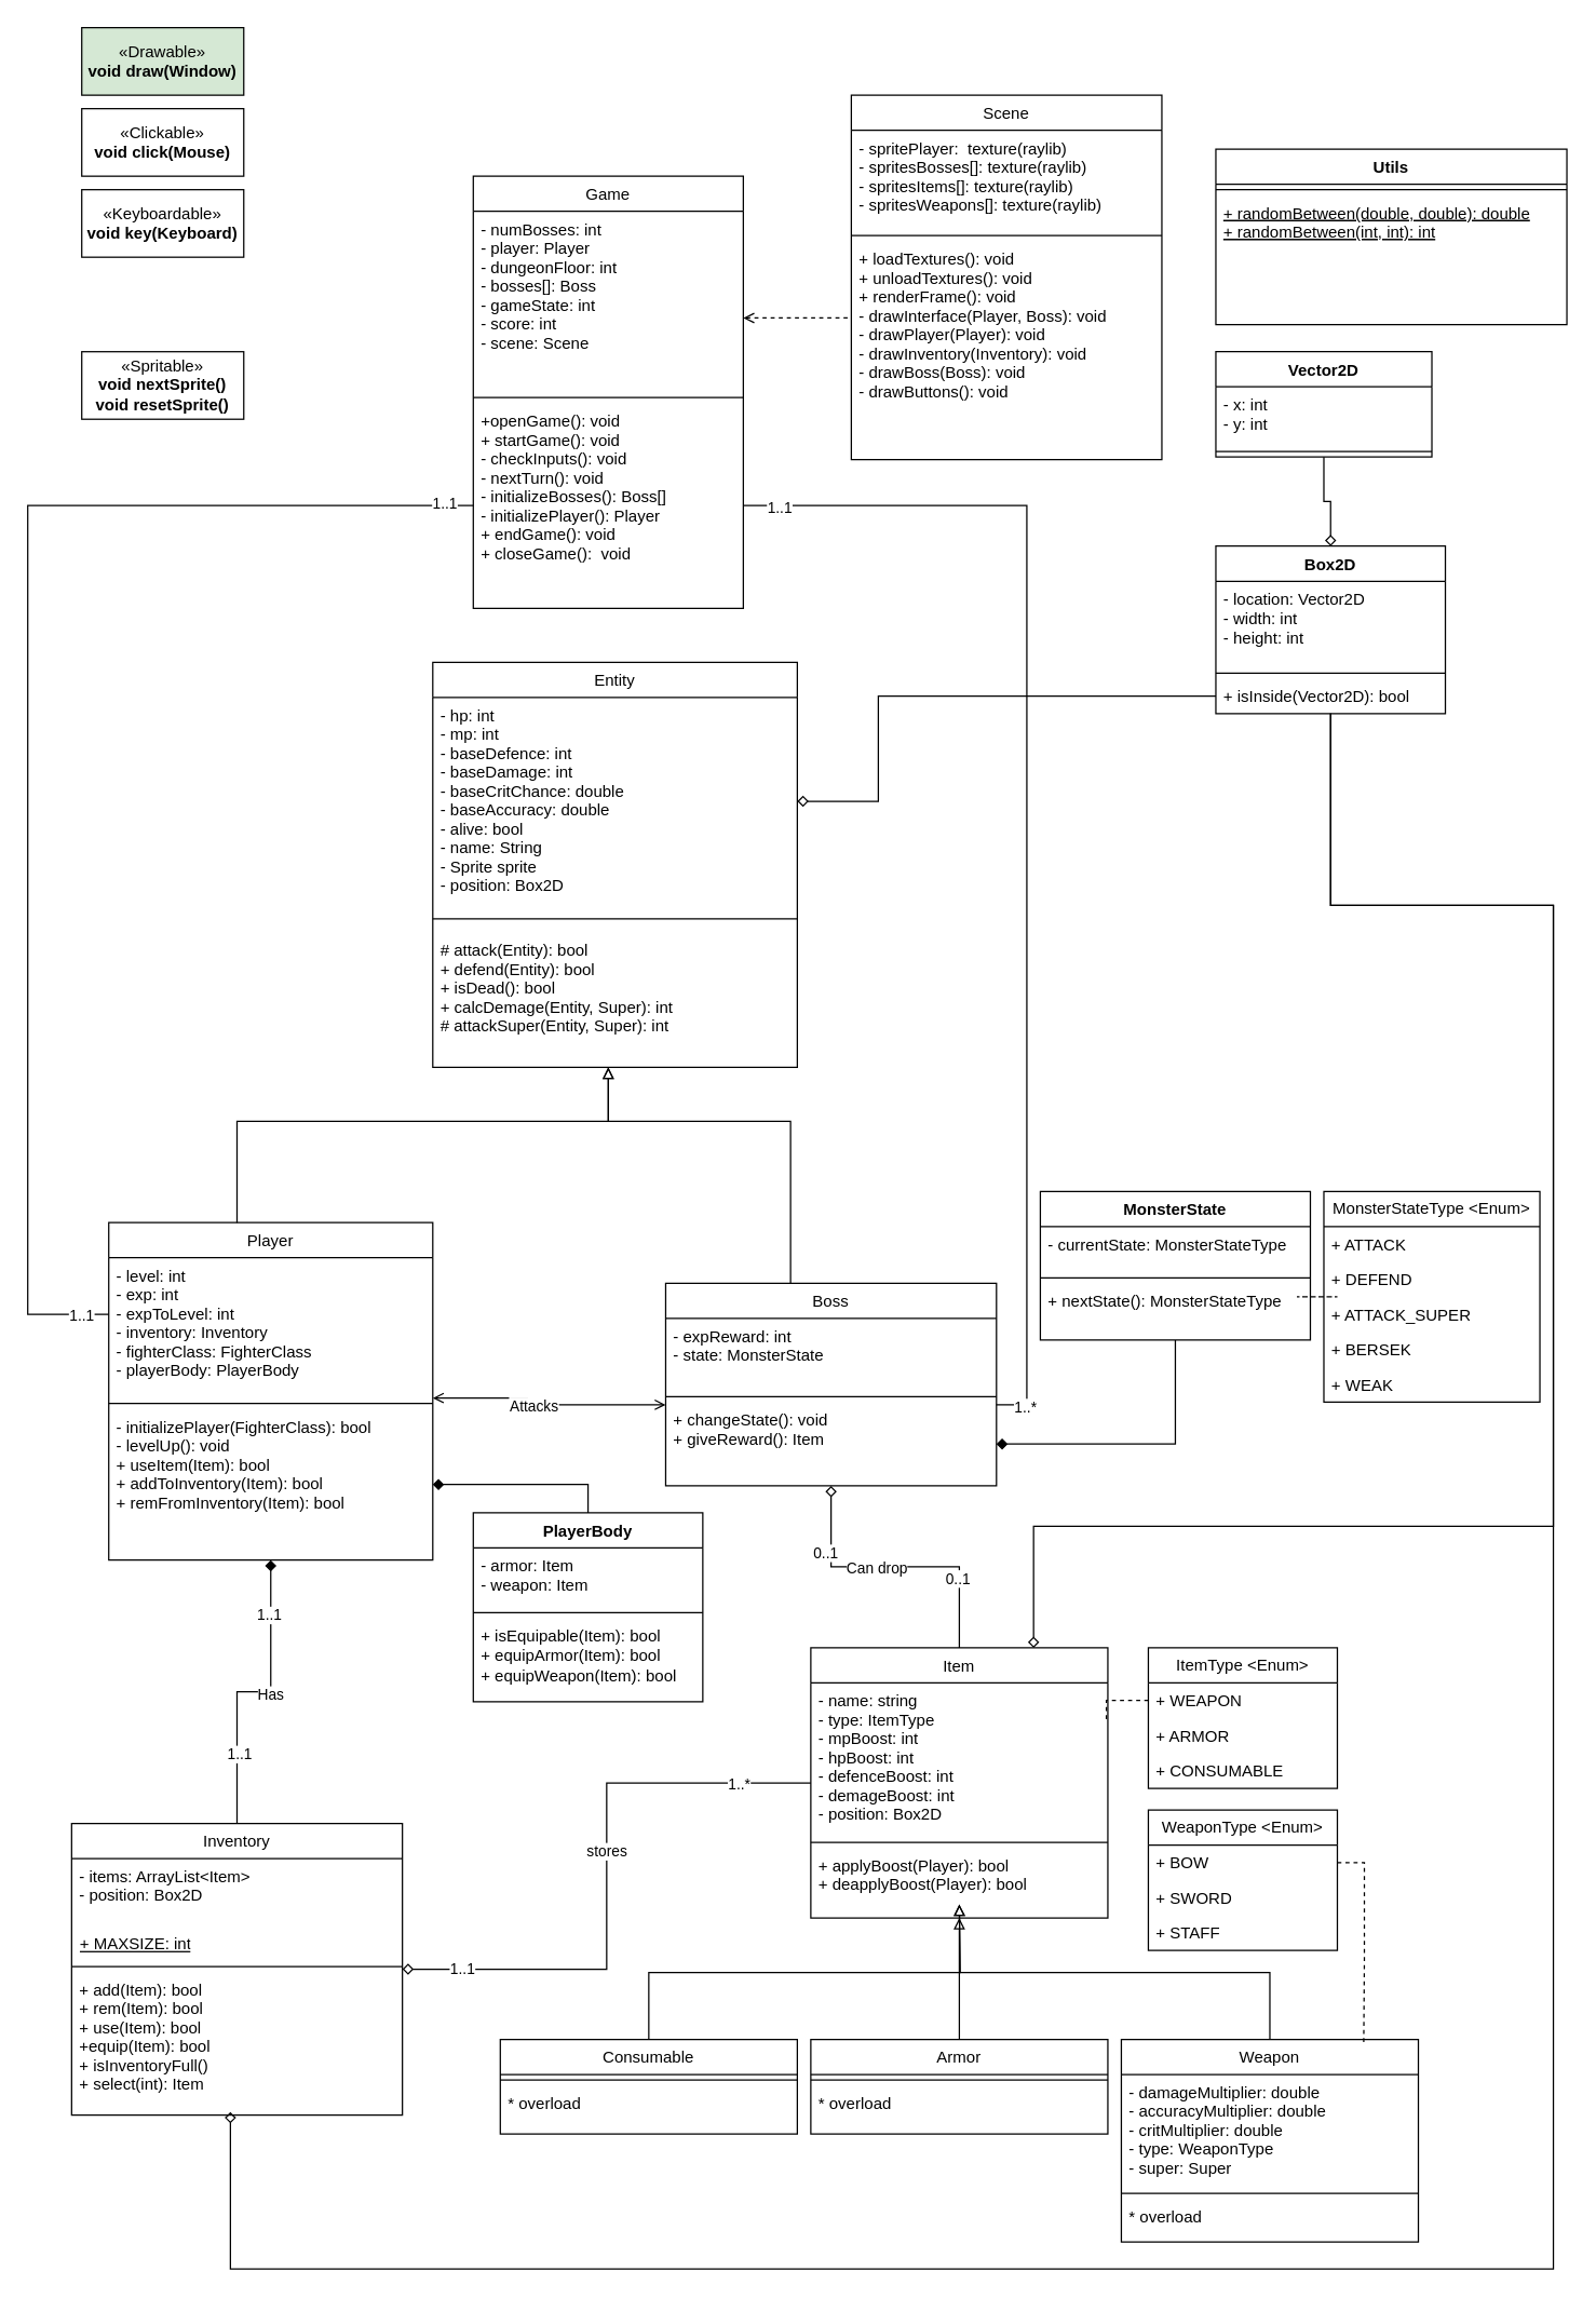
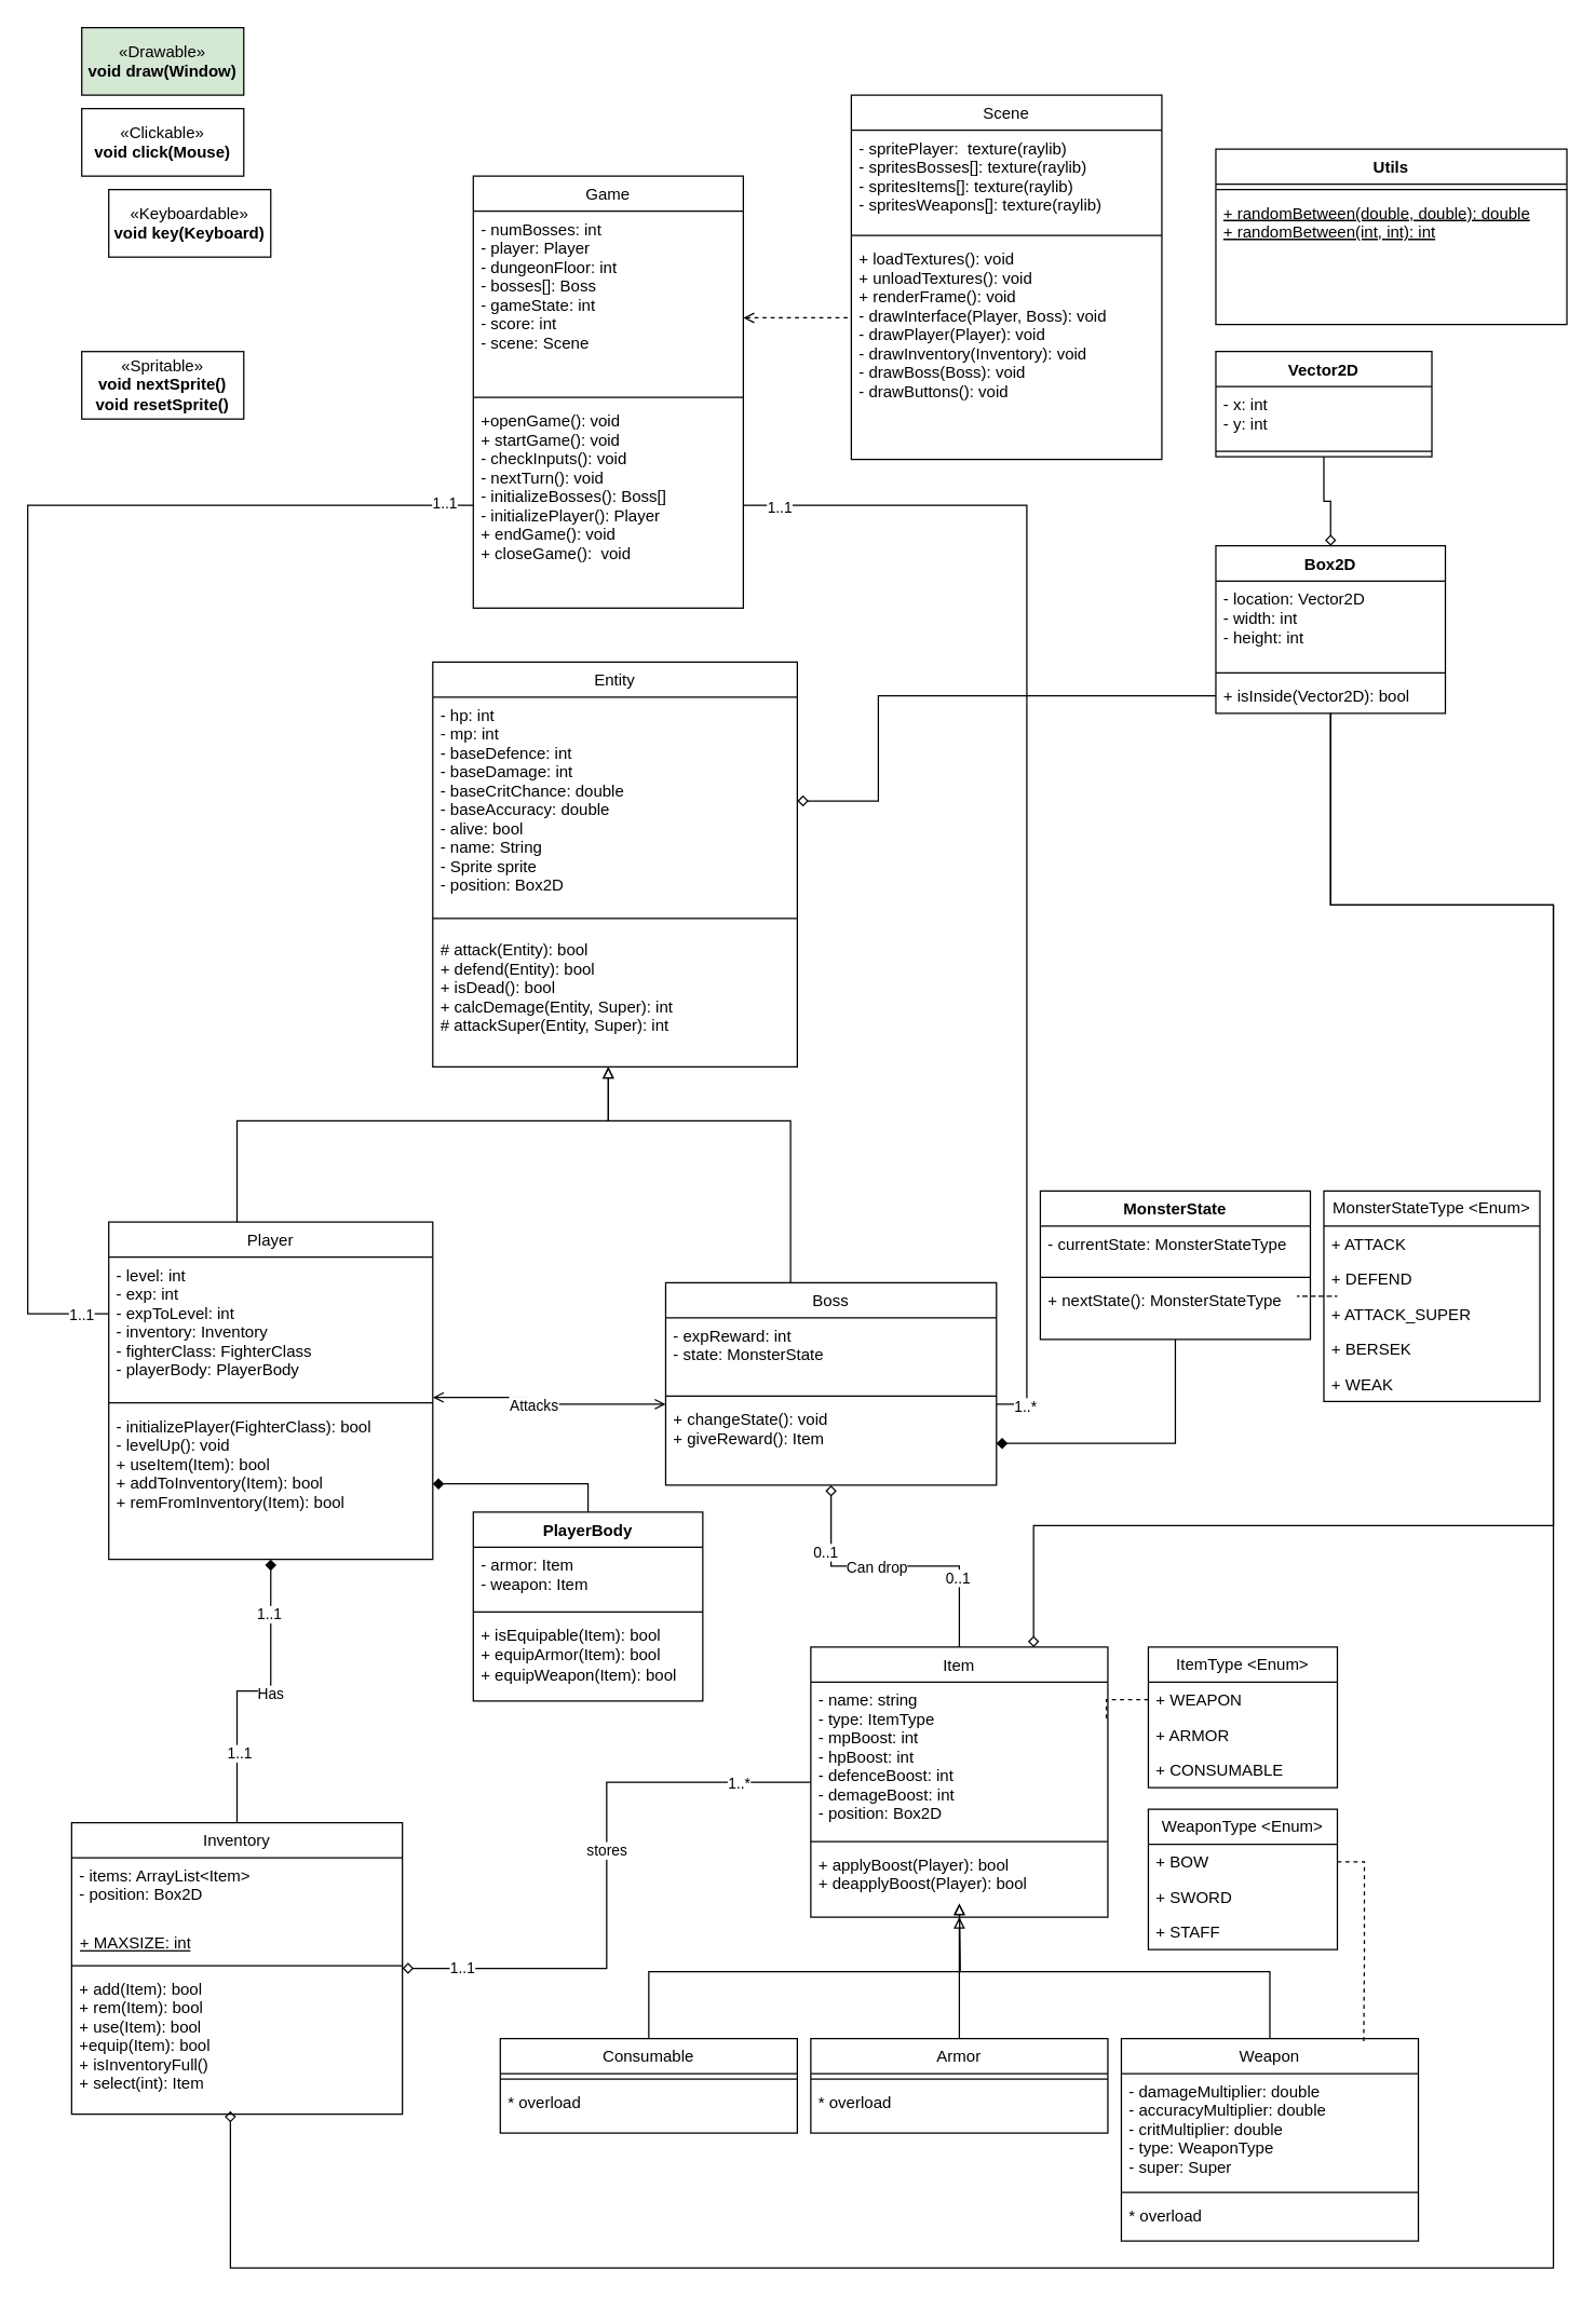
- <mxCell id="64" value="«Keyboardable»&lt;br&gt;&lt;b&gt;void key(Keyboard)&lt;/b&gt;" style="html=1;whiteSpace=wrap;" vertex="1" parent="1"><mxGeometry x="60" y="140" width="120" height="50" as="geometry" /></mxCell>
+ <mxCell id="64" value="«Keyboardable»&lt;br&gt;&lt;b&gt;void key(Keyboard)&lt;/b&gt;" style="html=1;whiteSpace=wrap;" vertex="1" parent="1"><mxGeometry x="80" y="140" width="120" height="50" as="geometry" /></mxCell>
